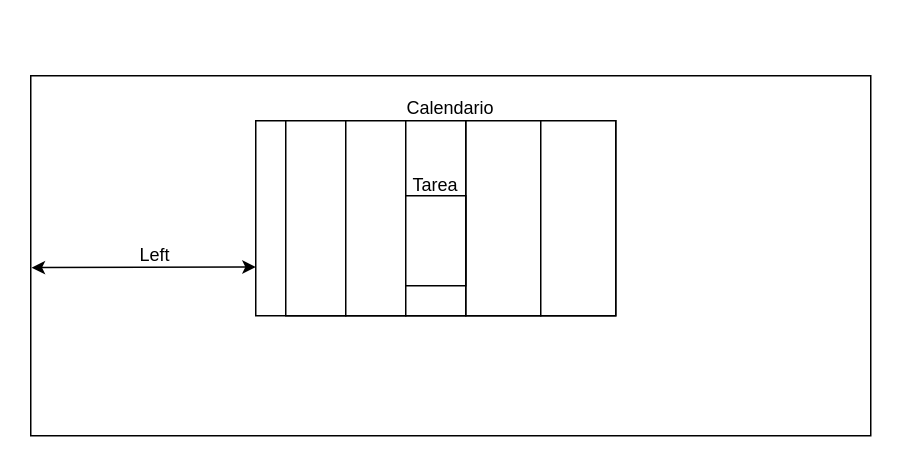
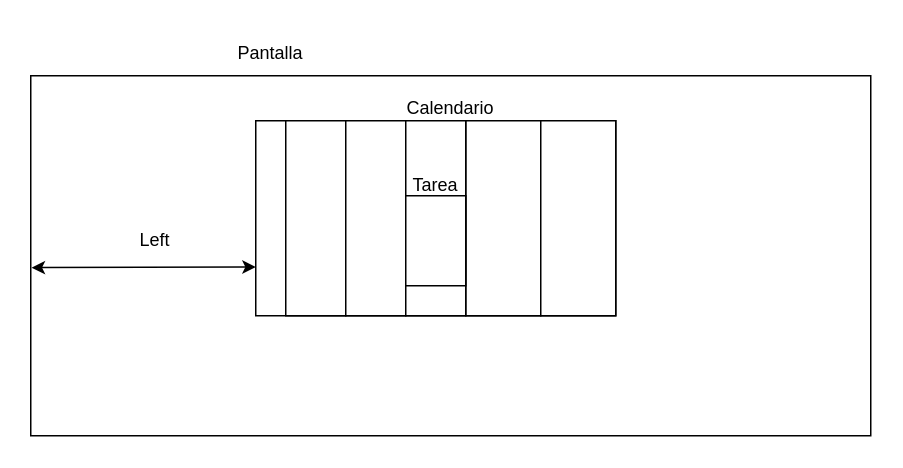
+ <mxCell id="3" value="Pantalla" style="text;strokeColor=none;align=center;fillColor=none;html=1;verticalAlign=middle;whiteSpace=wrap;rounded=0;" vertex="1" parent="1"><mxGeometry x="150" y="20" width="60" height="30" as="geometry" /></mxCell>
- <mxCell id="7" value="Left" style="text;strokeColor=none;align=center;fillColor=none;html=1;verticalAlign=middle;whiteSpace=wrap;rounded=0;" vertex="1" parent="1"><mxGeometry x="73" y="155" width="60" height="30" as="geometry" /></mxCell>
+ <mxCell id="7" value="Left" style="text;strokeColor=none;align=center;fillColor=none;html=1;verticalAlign=middle;whiteSpace=wrap;rounded=0;" vertex="1" parent="1"><mxGeometry x="73" y="145" width="60" height="30" as="geometry" /></mxCell>
